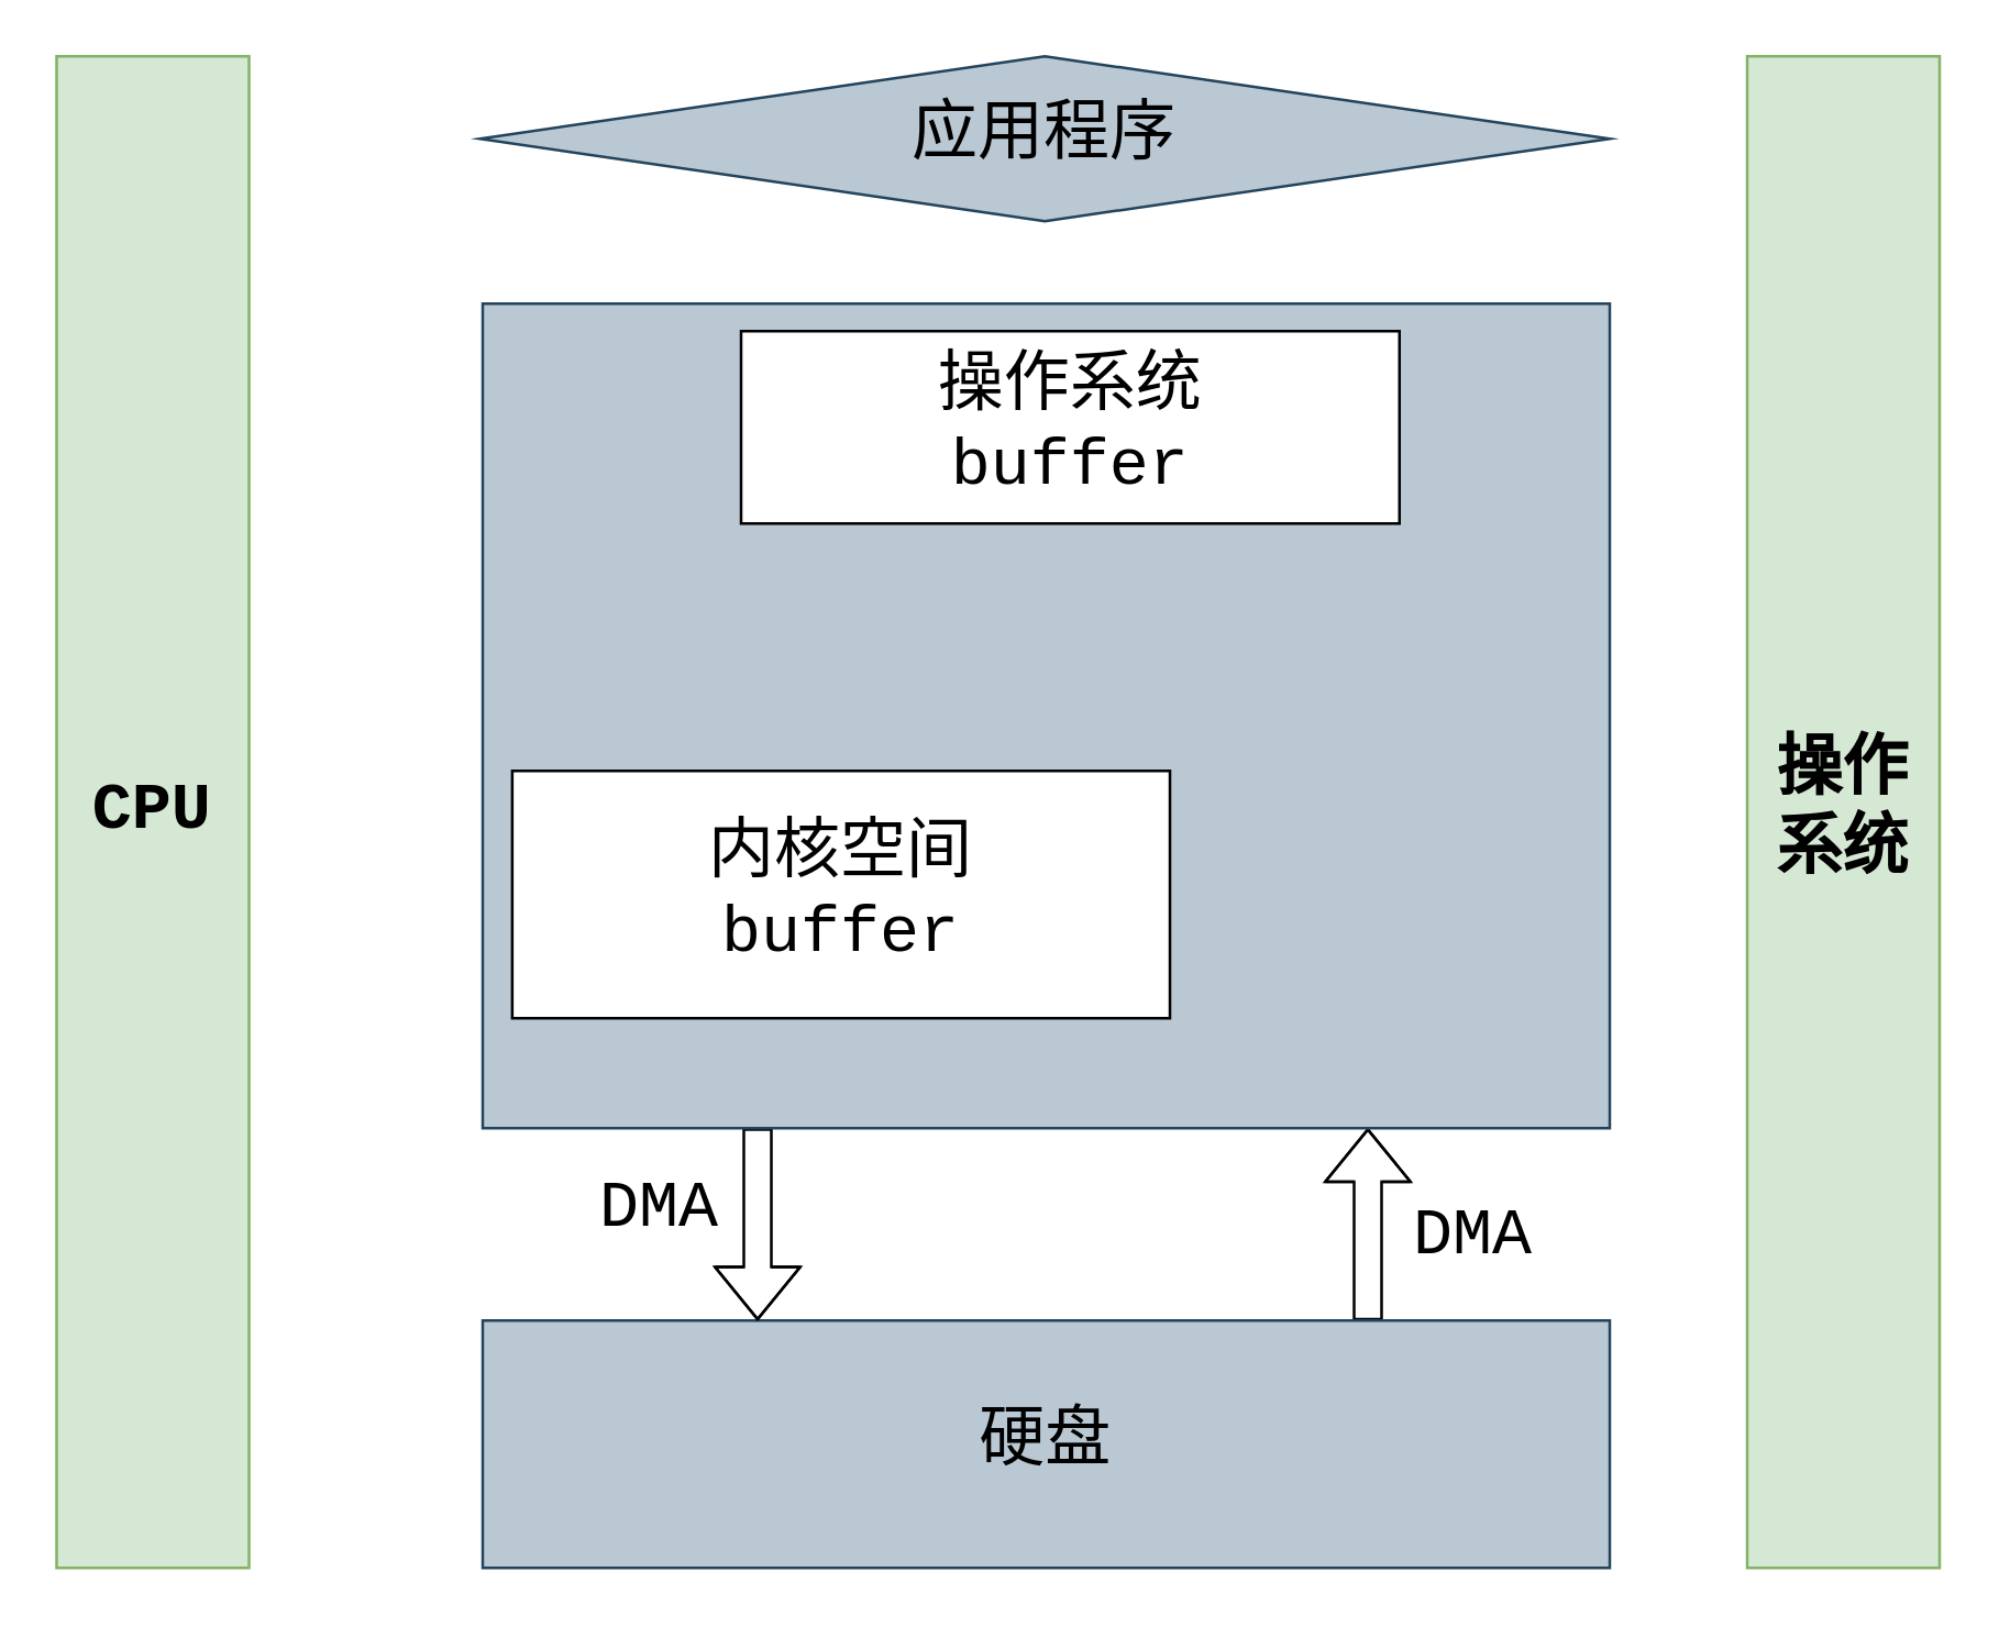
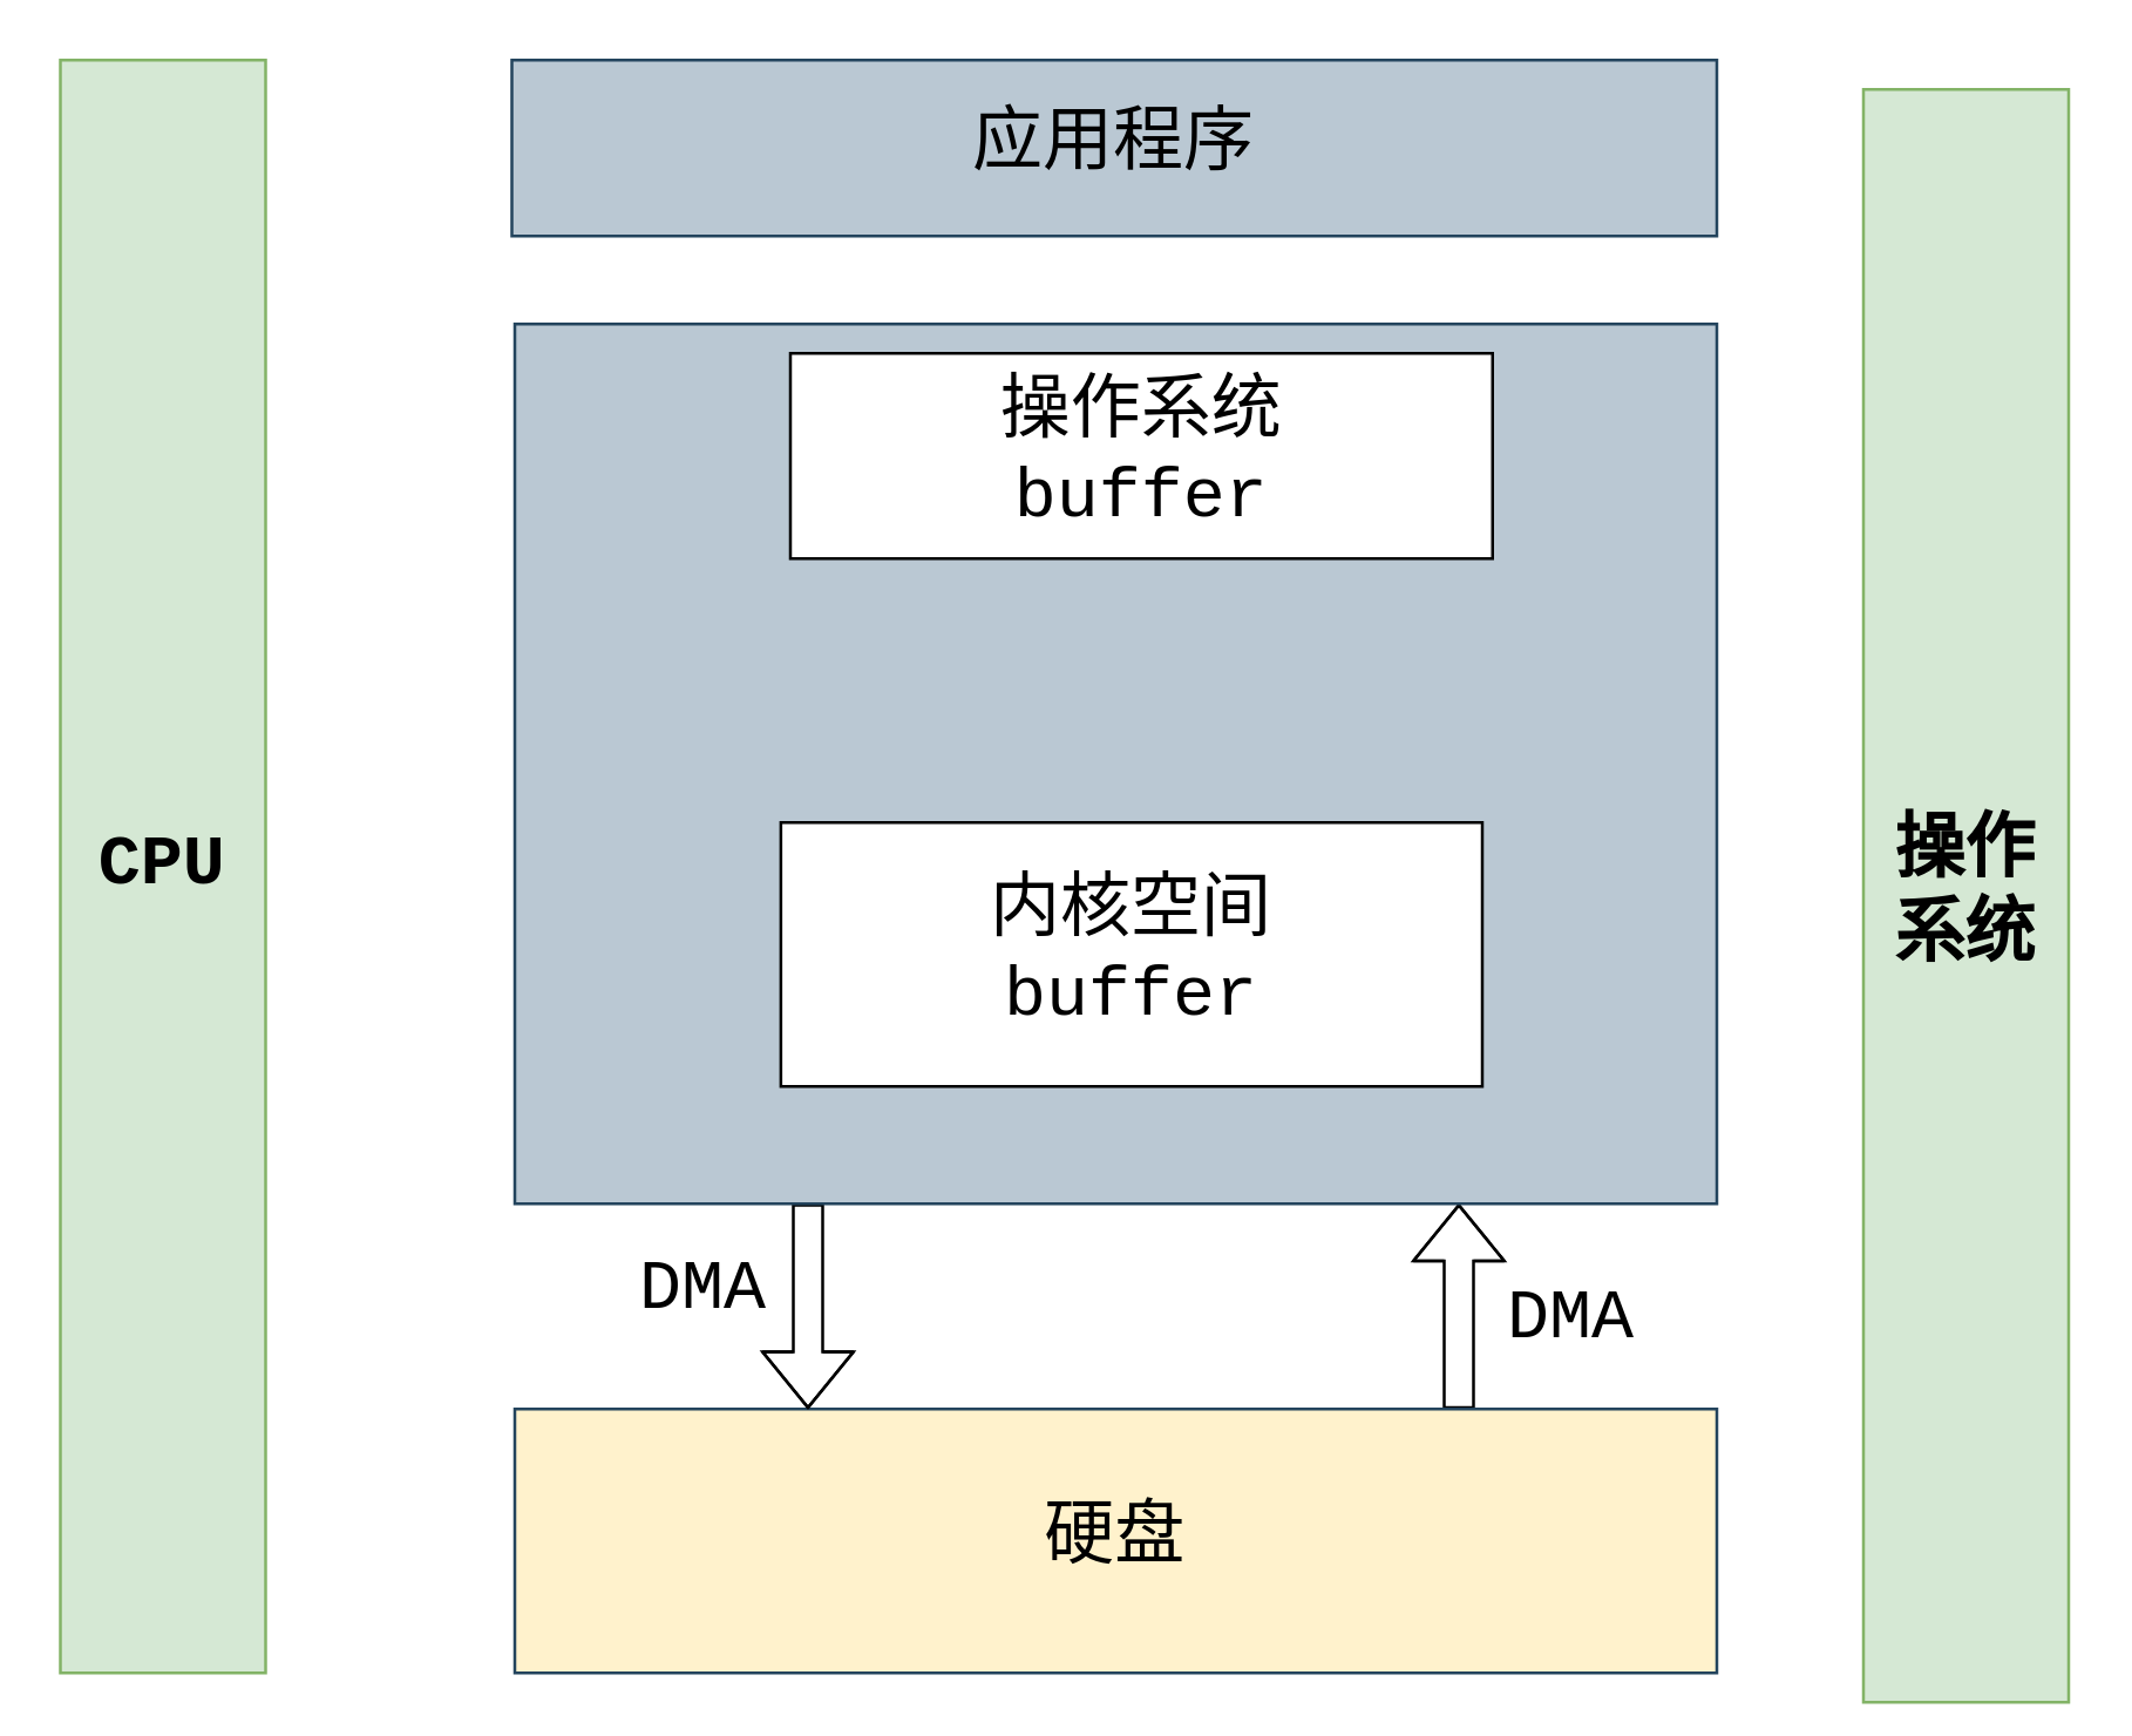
- <mxCell id="2" value="&lt;font style=&quot;font-size: 24px&quot; face=&quot;Courier New&quot;&gt;应用程序&lt;/font&gt;" style="rhombus;whiteSpace=wrap;html=1;fillColor=#bac8d3;strokeColor=#23445d;" vertex="1" parent="1"><mxGeometry x="174" y="20" width="411" height="60" as="geometry" /></mxCell>
+ <mxCell id="2" value="&lt;font style=&quot;font-size: 24px&quot; face=&quot;Courier New&quot;&gt;应用程序&lt;/font&gt;" style="rounded=0;whiteSpace=wrap;html=1;fillColor=#bac8d3;strokeColor=#23445d;" vertex="1" parent="1"><mxGeometry x="174" y="20" width="411" height="60" as="geometry" /></mxCell>
- <mxCell id="12" value="&lt;b&gt;操作系统&lt;/b&gt;" style="rounded=0;whiteSpace=wrap;html=1;fontFamily=Courier New;fontSize=24;fillColor=#d5e8d4;strokeColor=#82b366;" vertex="1" parent="1"><mxGeometry x="635" y="20" width="70" height="550" as="geometry" /></mxCell>
+ <mxCell id="12" value="&lt;b&gt;操作系统&lt;/b&gt;" style="rounded=0;whiteSpace=wrap;html=1;fontFamily=Courier New;fontSize=24;fillColor=#d5e8d4;strokeColor=#82b366;" vertex="1" parent="1"><mxGeometry x="635" y="30" width="70" height="550" as="geometry" /></mxCell>
- <mxCell id="8" value="内核空间&lt;br&gt;buffer" style="rounded=0;whiteSpace=wrap;html=1;fontFamily=Courier New;fontSize=24;" vertex="1" parent="1"><mxGeometry x="185.75" y="280" width="239.25" height="90" as="geometry" /></mxCell>
+ <mxCell id="8" value="内核空间&lt;br&gt;buffer" style="rounded=0;whiteSpace=wrap;html=1;fontFamily=Courier New;fontSize=24;" vertex="1" parent="1"><mxGeometry x="265.75" y="280" width="239.25" height="90" as="geometry" /></mxCell>
- <mxCell id="4" value="&lt;font face=&quot;Courier New&quot;&gt;&lt;span style=&quot;font-size: 24px&quot;&gt;硬盘&lt;/span&gt;&lt;/font&gt;" style="rounded=0;whiteSpace=wrap;html=1;fillColor=#bac8d3;strokeColor=#23445d;" vertex="1" parent="1"><mxGeometry x="175" y="480" width="410" height="90" as="geometry" /></mxCell>
+ <mxCell id="4" value="&lt;font face=&quot;Courier New&quot;&gt;&lt;span style=&quot;font-size: 24px&quot;&gt;硬盘&lt;/span&gt;&lt;/font&gt;" style="rounded=0;whiteSpace=wrap;html=1;fillColor=#fff2cc;strokeColor=#23445d;" vertex="1" parent="1"><mxGeometry x="175" y="480" width="410" height="90" as="geometry" /></mxCell>
